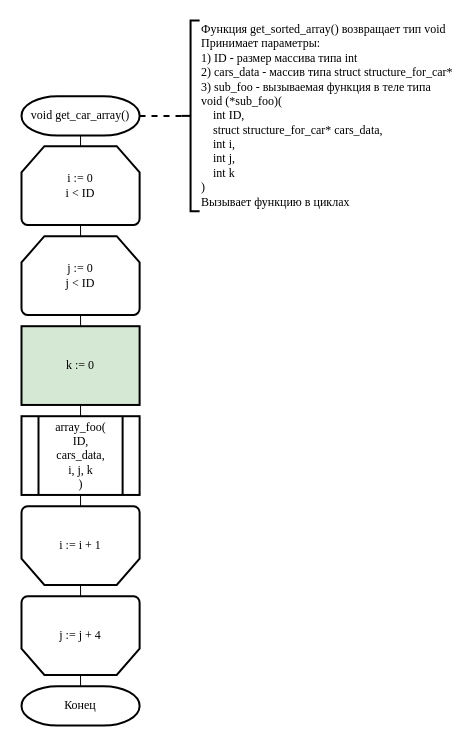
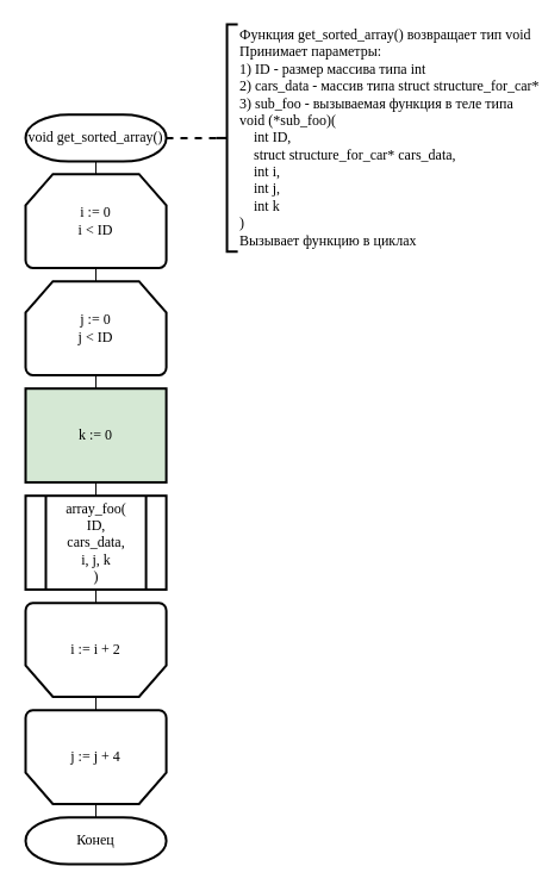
- <mxCell id="3" value="void get_car_array()" style="strokeWidth=2;html=1;shape=mxgraph.flowchart.terminator;whiteSpace=wrap;fontFamily=Times New Roman;" vertex="1" parent="1"><mxGeometry x="20.997" y="95.707" width="118.11" height="39.37" as="geometry" /></mxCell>
+ <mxCell id="3" value="void get_sorted_array()" style="strokeWidth=2;html=1;shape=mxgraph.flowchart.terminator;whiteSpace=wrap;fontFamily=Times New Roman;" vertex="1" parent="1"><mxGeometry x="20.997" y="95.707" width="118.11" height="39.37" as="geometry" /></mxCell>
- <mxCell id="9" value="i := i + 1" style="strokeWidth=2;html=1;shape=mxgraph.flowchart.loop_limit;whiteSpace=wrap;rounded=0;fontFamily=Times New Roman;flipV=1;" vertex="1" parent="1"><mxGeometry x="21" y="505.71" width="118.11" height="78.74" as="geometry" /></mxCell>
+ <mxCell id="9" value="i := i + 2" style="strokeWidth=2;html=1;shape=mxgraph.flowchart.loop_limit;whiteSpace=wrap;rounded=0;fontFamily=Times New Roman;flipV=1;" vertex="1" parent="1"><mxGeometry x="21" y="505.71" width="118.11" height="78.74" as="geometry" /></mxCell>
